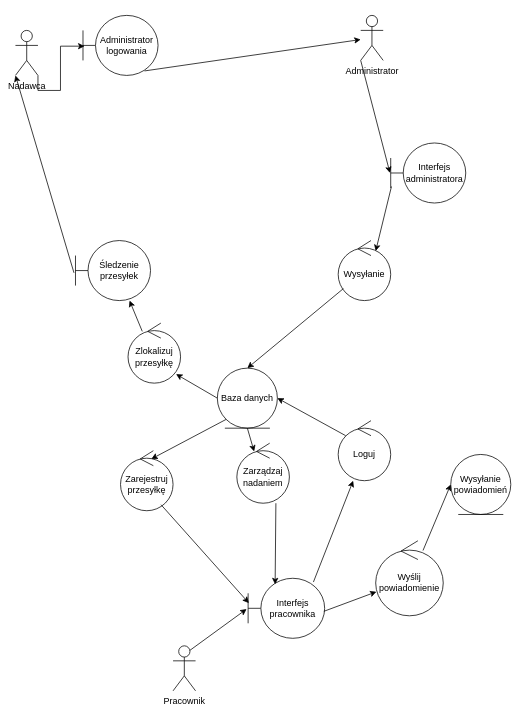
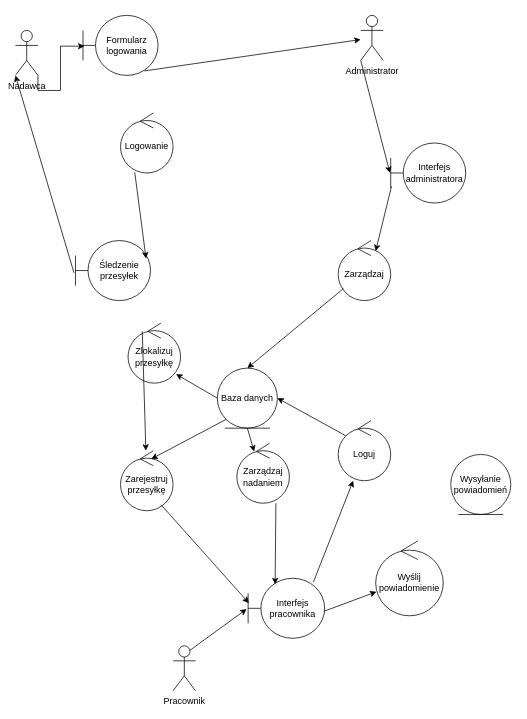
- <mxCell id="5" value="Administrator logowania" style="shape=umlBoundary;whiteSpace=wrap;html=1;" vertex="1" parent="1"><mxGeometry x="110" y="20" width="100" height="80" as="geometry" /></mxCell>
+ <mxCell id="5" value="Formularz logowania" style="shape=umlBoundary;whiteSpace=wrap;html=1;" vertex="1" parent="1"><mxGeometry x="110" y="20" width="100" height="80" as="geometry" /></mxCell>
+ <mxCell id="6" value="Logowanie" style="ellipse;shape=umlControl;whiteSpace=wrap;html=1;" vertex="1" parent="1"><mxGeometry x="160" y="150" width="70" height="80" as="geometry" /></mxCell>
+ <mxCell id="14" value="" style="endArrow=classic;html=1;rounded=0;entryX=0.94;entryY=0.3;entryDx=0;entryDy=0;entryPerimeter=0;exitX=0.271;exitY=0.988;exitDx=0;exitDy=0;exitPerimeter=0;" edge="1" parent="1" source="6" target="13"><mxGeometry width="50" height="50" relative="1" as="geometry"><mxPoint x="160" y="220" as="sourcePoint" /><mxPoint x="380" y="330" as="targetPoint" /></mxGeometry></mxCell>
- <mxCell id="29" value="Wysyłanie" style="ellipse;shape=umlControl;whiteSpace=wrap;html=1;" vertex="1" parent="1"><mxGeometry x="450" y="320" width="70" height="80" as="geometry" /></mxCell>
+ <mxCell id="29" value="Zarządzaj" style="ellipse;shape=umlControl;whiteSpace=wrap;html=1;" vertex="1" parent="1"><mxGeometry x="450" y="320" width="70" height="80" as="geometry" /></mxCell>
- <mxCell id="22" value="" style="endArrow=classic;html=1;rounded=0;entryX=0.72;entryY=1;entryDx=0;entryDy=0;entryPerimeter=0;exitX=0.271;exitY=0.138;exitDx=0;exitDy=0;exitPerimeter=0;" edge="1" parent="1" source="20" target="13"><mxGeometry width="50" height="50" relative="1" as="geometry"><mxPoint x="330" y="580" as="sourcePoint" /><mxPoint x="380" y="530" as="targetPoint" /></mxGeometry></mxCell>
+ <mxCell id="22" value="" style="endArrow=classic;html=1;rounded=0;exitX=0.271;exitY=0.138;exitDx=0;exitDy=0;exitPerimeter=0;" edge="1" parent="1" source="20" target="10"><mxGeometry width="50" height="50" relative="1" as="geometry"><mxPoint x="330" y="580" as="sourcePoint" /><mxPoint x="380" y="530" as="targetPoint" /></mxGeometry></mxCell>
- <mxCell id="36" value="" style="endArrow=classic;html=1;rounded=0;entryX=0;entryY=0.5;entryDx=0;entryDy=0;exitX=0.7;exitY=0.13;exitDx=0;exitDy=0;exitPerimeter=0;" edge="1" parent="1" source="34" target="33"><mxGeometry width="50" height="50" relative="1" as="geometry"><mxPoint x="330" y="680" as="sourcePoint" /><mxPoint x="380" y="630" as="targetPoint" /></mxGeometry></mxCell>
